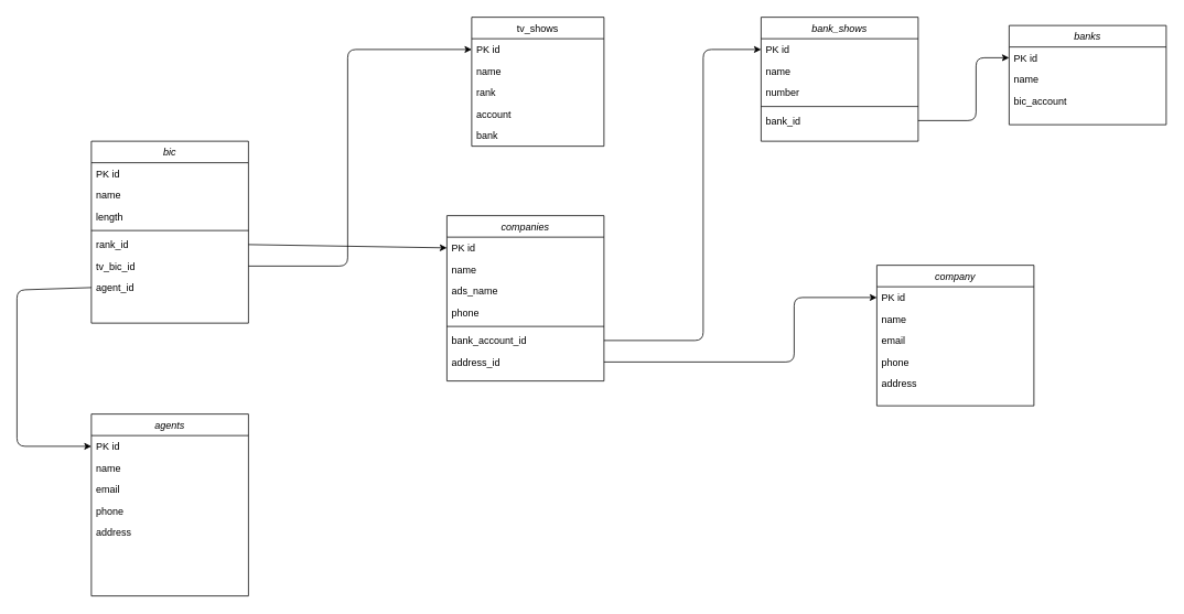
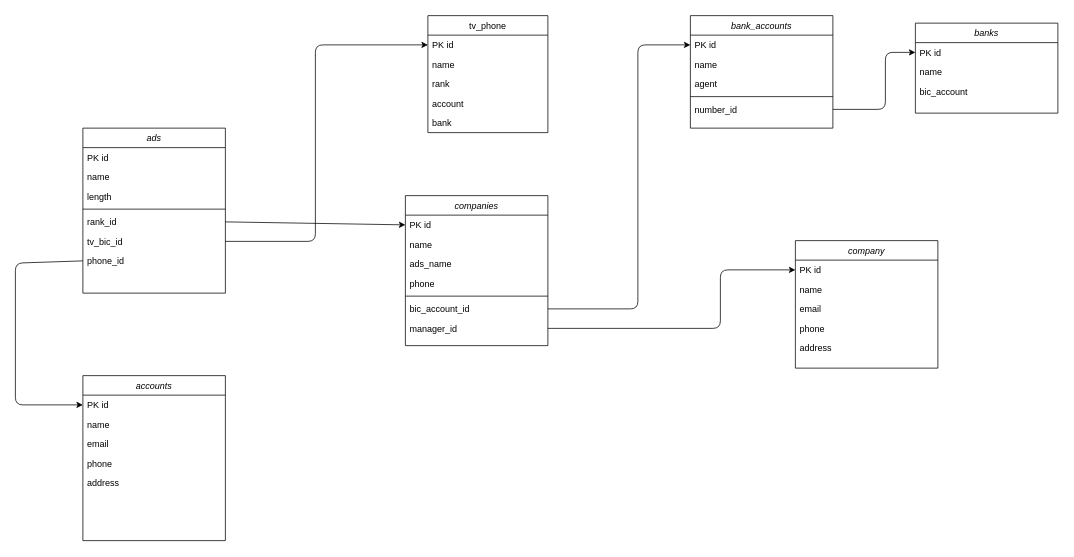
- <mxCell id="2" value="tv_shows" style="swimlane;fontStyle=0;align=center;verticalAlign=top;childLayout=stackLayout;horizontal=1;startSize=26;horizontalStack=0;resizeParent=1;resizeLast=0;collapsible=1;marginBottom=0;rounded=0;shadow=0;strokeWidth=1;" vertex="1" parent="1"><mxGeometry x="570" y="20" width="160" height="156" as="geometry"><mxRectangle x="130" y="380" width="160" height="26" as="alternateBounds" /></mxGeometry></mxCell>
+ <mxCell id="2" value="tv_phone" style="swimlane;fontStyle=0;align=center;verticalAlign=top;childLayout=stackLayout;horizontal=1;startSize=26;horizontalStack=0;resizeParent=1;resizeLast=0;collapsible=1;marginBottom=0;rounded=0;shadow=0;strokeWidth=1;" vertex="1" parent="1"><mxGeometry x="570" y="20" width="160" height="156" as="geometry"><mxRectangle x="130" y="380" width="160" height="26" as="alternateBounds" /></mxGeometry></mxCell>
- <mxCell id="26" value="bank_shows" style="swimlane;fontStyle=2;align=center;verticalAlign=top;childLayout=stackLayout;horizontal=1;startSize=26;horizontalStack=0;resizeParent=1;resizeLast=0;collapsible=1;marginBottom=0;rounded=0;shadow=0;strokeWidth=1;" vertex="1" parent="1"><mxGeometry x="920" y="20" width="190" height="150" as="geometry"><mxRectangle x="230" y="140" width="160" height="26" as="alternateBounds" /></mxGeometry></mxCell>
+ <mxCell id="26" value="bank_accounts" style="swimlane;fontStyle=2;align=center;verticalAlign=top;childLayout=stackLayout;horizontal=1;startSize=26;horizontalStack=0;resizeParent=1;resizeLast=0;collapsible=1;marginBottom=0;rounded=0;shadow=0;strokeWidth=1;" vertex="1" parent="1"><mxGeometry x="920" y="20" width="190" height="150" as="geometry"><mxRectangle x="230" y="140" width="160" height="26" as="alternateBounds" /></mxGeometry></mxCell>
- <mxCell id="29" value="number" style="text;align=left;verticalAlign=top;spacingLeft=4;spacingRight=4;overflow=hidden;rotatable=0;points=[[0,0.5],[1,0.5]];portConstraint=eastwest;rounded=0;shadow=0;html=0;" vertex="1" parent="26"><mxGeometry y="78" width="190" height="26" as="geometry" /></mxCell>
+ <mxCell id="29" value="agent" style="text;align=left;verticalAlign=top;spacingLeft=4;spacingRight=4;overflow=hidden;rotatable=0;points=[[0,0.5],[1,0.5]];portConstraint=eastwest;rounded=0;shadow=0;html=0;" vertex="1" parent="26"><mxGeometry y="78" width="190" height="26" as="geometry" /></mxCell>
- <mxCell id="31" value="bank_id" style="text;align=left;verticalAlign=top;spacingLeft=4;spacingRight=4;overflow=hidden;rotatable=0;points=[[0,0.5],[1,0.5]];portConstraint=eastwest;" vertex="1" parent="26"><mxGeometry y="112" width="190" height="26" as="geometry" /></mxCell>
+ <mxCell id="31" value="number_id" style="text;align=left;verticalAlign=top;spacingLeft=4;spacingRight=4;overflow=hidden;rotatable=0;points=[[0,0.5],[1,0.5]];portConstraint=eastwest;" vertex="1" parent="26"><mxGeometry y="112" width="190" height="26" as="geometry" /></mxCell>
- <mxCell id="8" value="bic" style="swimlane;fontStyle=2;align=center;verticalAlign=top;childLayout=stackLayout;horizontal=1;startSize=26;horizontalStack=0;resizeParent=1;resizeLast=0;collapsible=1;marginBottom=0;rounded=0;shadow=0;strokeWidth=1;" vertex="1" parent="1"><mxGeometry x="110" y="170" width="190" height="220" as="geometry"><mxRectangle x="440" y="-330" width="160" height="26" as="alternateBounds" /></mxGeometry></mxCell>
+ <mxCell id="8" value="ads" style="swimlane;fontStyle=2;align=center;verticalAlign=top;childLayout=stackLayout;horizontal=1;startSize=26;horizontalStack=0;resizeParent=1;resizeLast=0;collapsible=1;marginBottom=0;rounded=0;shadow=0;strokeWidth=1;" vertex="1" parent="1"><mxGeometry x="110" y="170" width="190" height="220" as="geometry"><mxRectangle x="440" y="-330" width="160" height="26" as="alternateBounds" /></mxGeometry></mxCell>
- <mxCell id="15" value="agent_id" style="text;align=left;verticalAlign=top;spacingLeft=4;spacingRight=4;overflow=hidden;rotatable=0;points=[[0,0.5],[1,0.5]];portConstraint=eastwest;" vertex="1" parent="8"><mxGeometry y="164" width="190" height="26" as="geometry" /></mxCell>
+ <mxCell id="15" value="phone_id" style="text;align=left;verticalAlign=top;spacingLeft=4;spacingRight=4;overflow=hidden;rotatable=0;points=[[0,0.5],[1,0.5]];portConstraint=eastwest;" vertex="1" parent="8"><mxGeometry y="164" width="190" height="26" as="geometry" /></mxCell>
- <mxCell id="23" value="bank_account_id" style="text;align=left;verticalAlign=top;spacingLeft=4;spacingRight=4;overflow=hidden;rotatable=0;points=[[0,0.5],[1,0.5]];portConstraint=eastwest;" vertex="1" parent="17"><mxGeometry y="138" width="190" height="26" as="geometry" /></mxCell>
+ <mxCell id="23" value="bic_account_id" style="text;align=left;verticalAlign=top;spacingLeft=4;spacingRight=4;overflow=hidden;rotatable=0;points=[[0,0.5],[1,0.5]];portConstraint=eastwest;" vertex="1" parent="17"><mxGeometry y="138" width="190" height="26" as="geometry" /></mxCell>
- <mxCell id="24" value="address_id" style="text;align=left;verticalAlign=top;spacingLeft=4;spacingRight=4;overflow=hidden;rotatable=0;points=[[0,0.5],[1,0.5]];portConstraint=eastwest;" vertex="1" parent="17"><mxGeometry y="164" width="190" height="26" as="geometry" /></mxCell>
+ <mxCell id="24" value="manager_id" style="text;align=left;verticalAlign=top;spacingLeft=4;spacingRight=4;overflow=hidden;rotatable=0;points=[[0,0.5],[1,0.5]];portConstraint=eastwest;" vertex="1" parent="17"><mxGeometry y="164" width="190" height="26" as="geometry" /></mxCell>
- <mxCell id="38" value="agents" style="swimlane;fontStyle=2;align=center;verticalAlign=top;childLayout=stackLayout;horizontal=1;startSize=26;horizontalStack=0;resizeParent=1;resizeLast=0;collapsible=1;marginBottom=0;rounded=0;shadow=0;strokeWidth=1;" vertex="1" parent="1"><mxGeometry x="110" width="190" height="220" as="geometry" y="500"><mxRectangle x="230" y="140" width="160" height="26" as="alternateBounds" /></mxGeometry></mxCell>
+ <mxCell id="38" value="accounts" style="swimlane;fontStyle=2;align=center;verticalAlign=top;childLayout=stackLayout;horizontal=1;startSize=26;horizontalStack=0;resizeParent=1;resizeLast=0;collapsible=1;marginBottom=0;rounded=0;shadow=0;strokeWidth=1;" vertex="1" parent="1"><mxGeometry x="110" width="190" height="220" as="geometry" y="500"><mxRectangle x="230" y="140" width="160" height="26" as="alternateBounds" /></mxGeometry></mxCell>
